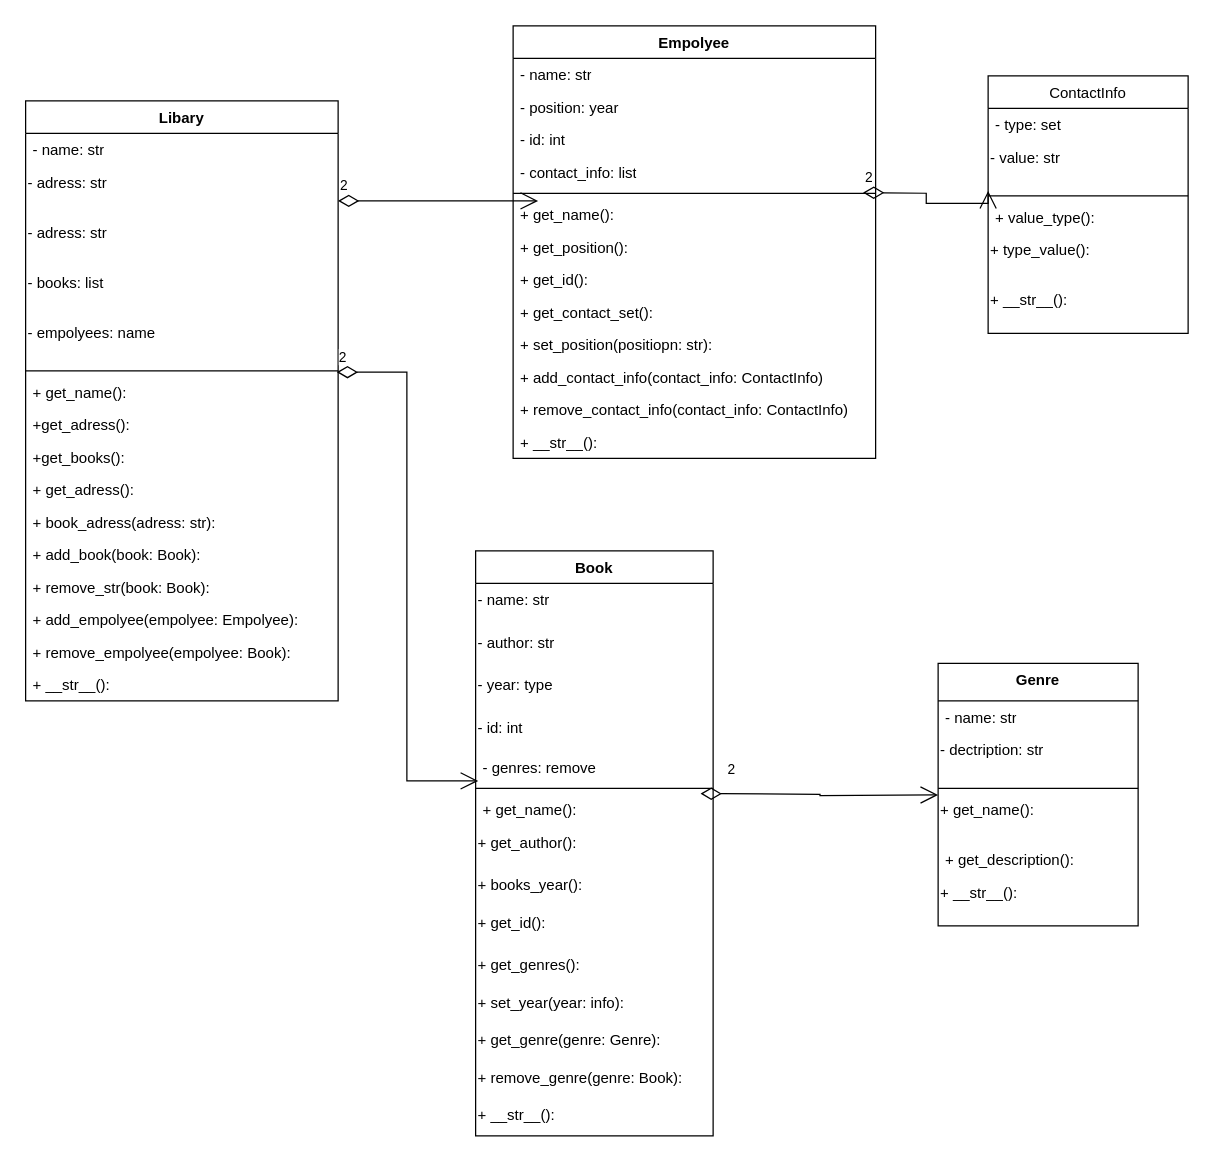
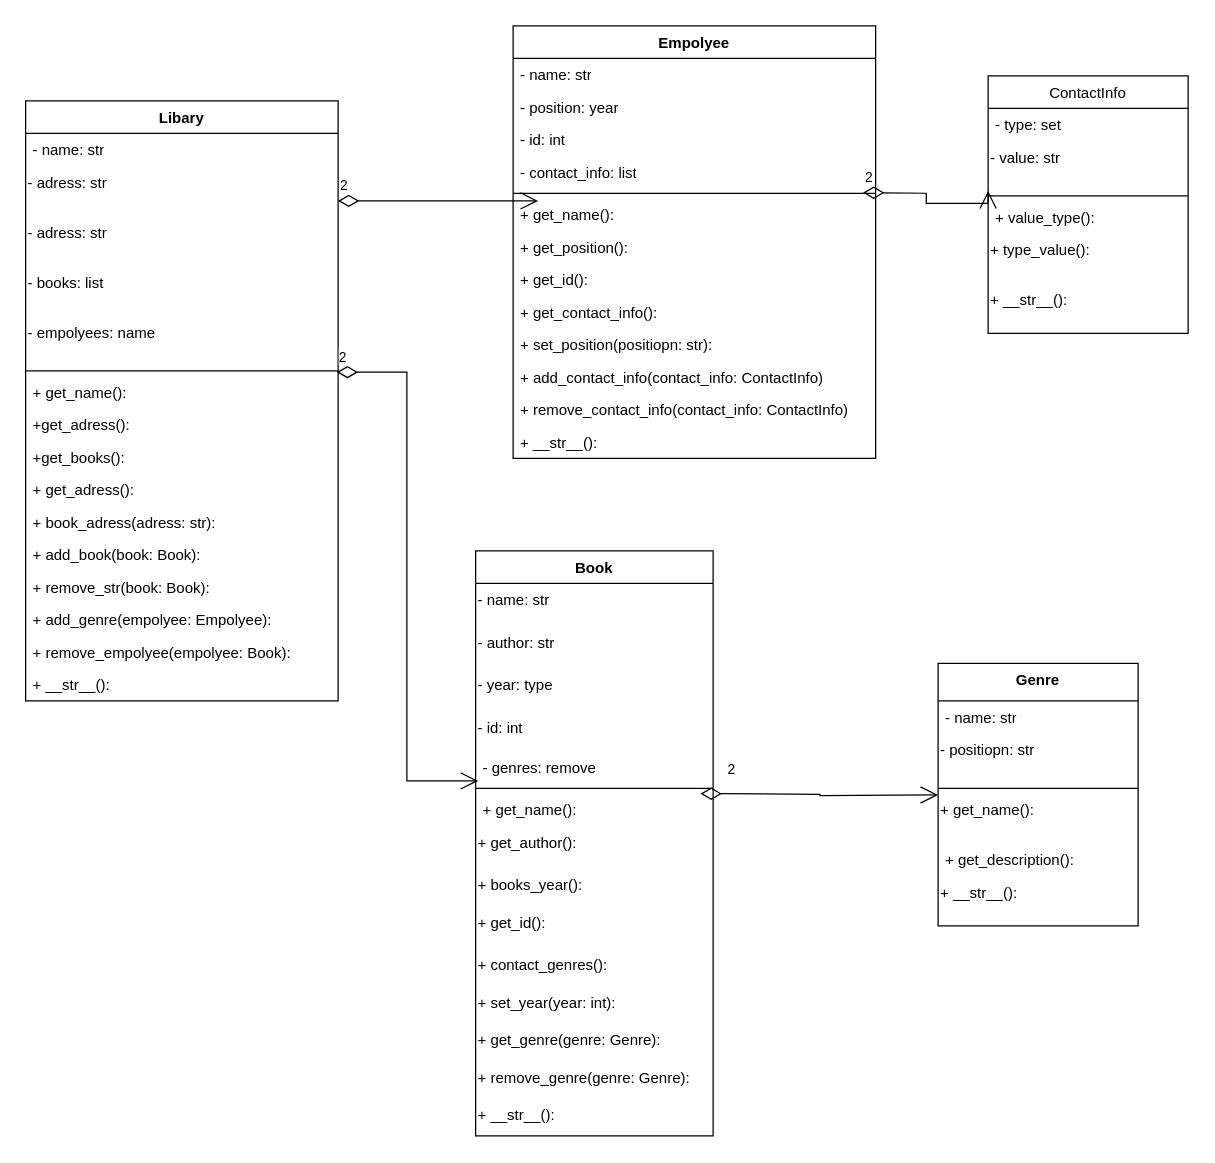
- <mxCell id="60" value="+ get_contact_set():" style="text;strokeColor=none;fillColor=none;align=left;verticalAlign=top;spacingLeft=4;spacingRight=4;overflow=hidden;rotatable=0;points=[[0,0.5],[1,0.5]];portConstraint=eastwest;whiteSpace=wrap;html=1;" vertex="1" parent="50"><mxGeometry y="216" width="290" height="26" as="geometry" /></mxCell>
+ <mxCell id="60" value="+ get_contact_info():" style="text;strokeColor=none;fillColor=none;align=left;verticalAlign=top;spacingLeft=4;spacingRight=4;overflow=hidden;rotatable=0;points=[[0,0.5],[1,0.5]];portConstraint=eastwest;whiteSpace=wrap;html=1;" vertex="1" parent="50"><mxGeometry y="216" width="290" height="26" as="geometry" /></mxCell>
- <mxCell id="16" value="+ add_empolyee(empolyee: Empolyee):" style="text;strokeColor=none;fillColor=none;align=left;verticalAlign=top;spacingLeft=4;spacingRight=4;overflow=hidden;rotatable=0;points=[[0,0.5],[1,0.5]];portConstraint=eastwest;whiteSpace=wrap;html=1;" vertex="1" parent="2"><mxGeometry y="402" width="250" height="26" as="geometry" /></mxCell>
+ <mxCell id="16" value="+ add_genre(empolyee: Empolyee):" style="text;strokeColor=none;fillColor=none;align=left;verticalAlign=top;spacingLeft=4;spacingRight=4;overflow=hidden;rotatable=0;points=[[0,0.5],[1,0.5]];portConstraint=eastwest;whiteSpace=wrap;html=1;" vertex="1" parent="2"><mxGeometry y="402" width="250" height="26" as="geometry" /></mxCell>
- <mxCell id="28" value="- dectription: str" style="text;whiteSpace=wrap;html=1;" vertex="1" parent="26"><mxGeometry y="56" width="160" height="40" as="geometry" /></mxCell>
+ <mxCell id="28" value="- positiopn: str" style="text;whiteSpace=wrap;html=1;" vertex="1" parent="26"><mxGeometry y="56" width="160" height="40" as="geometry" /></mxCell>
- <mxCell id="44" value="+ get_genres():" style="text;whiteSpace=wrap;html=1;" vertex="1" parent="33"><mxGeometry y="318" width="190" height="30" as="geometry" /></mxCell>
+ <mxCell id="44" value="+ contact_genres():" style="text;whiteSpace=wrap;html=1;" vertex="1" parent="33"><mxGeometry y="318" width="190" height="30" as="geometry" /></mxCell>
- <mxCell id="45" value="+ set_year(year: info):" style="text;whiteSpace=wrap;html=1;" vertex="1" parent="33"><mxGeometry y="348" width="190" height="30" as="geometry" /></mxCell>
+ <mxCell id="45" value="+ set_year(year: int):" style="text;whiteSpace=wrap;html=1;" vertex="1" parent="33"><mxGeometry y="348" width="190" height="30" as="geometry" /></mxCell>
- <mxCell id="47" value="+ remove_genre(genre: Book):" style="text;whiteSpace=wrap;html=1;" vertex="1" parent="33"><mxGeometry y="408" width="190" height="30" as="geometry" /></mxCell>
+ <mxCell id="47" value="+ remove_genre(genre: Genre):" style="text;whiteSpace=wrap;html=1;" vertex="1" parent="33"><mxGeometry y="408" width="190" height="30" as="geometry" /></mxCell>
